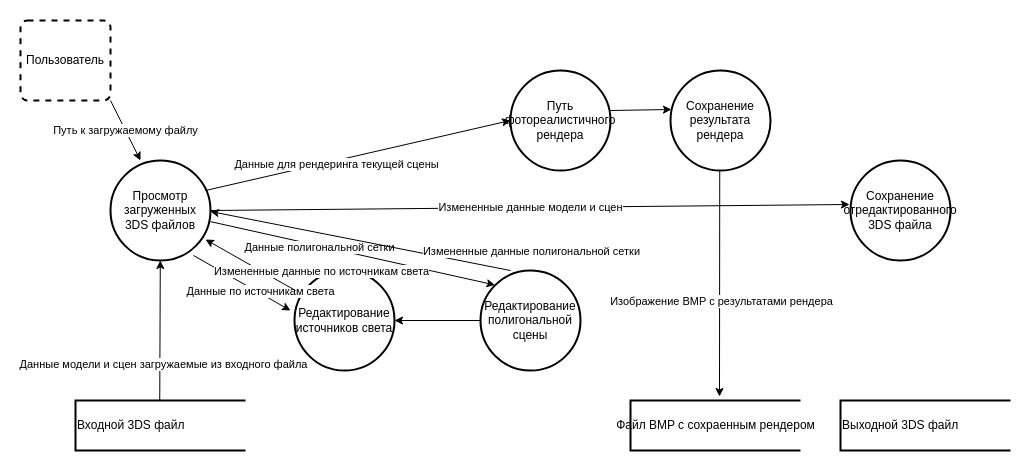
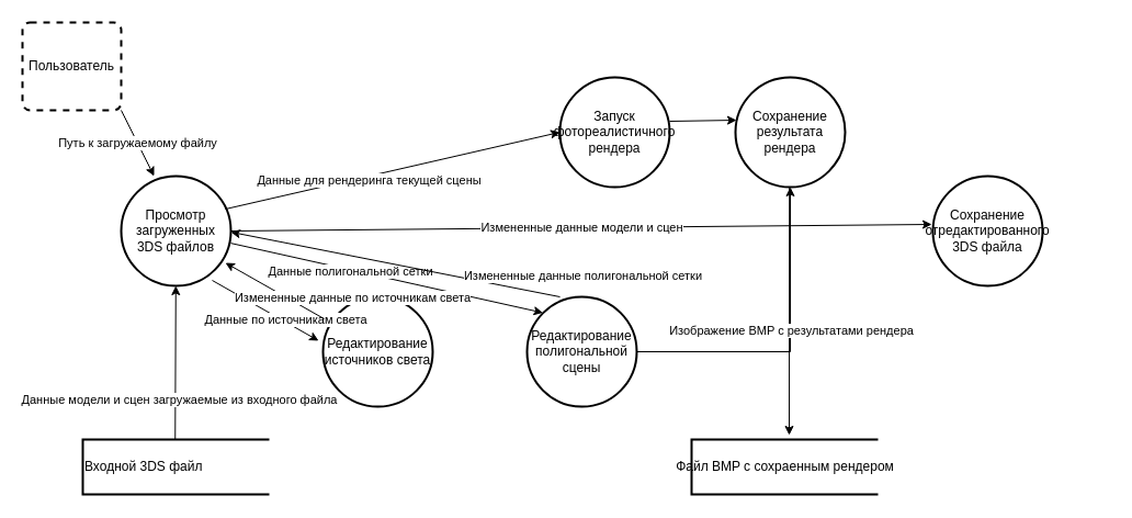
- <mxCell id="8" value="Путь фотореалистичного рендера" style="strokeWidth=2;html=1;shape=mxgraph.flowchart.start_2;whiteSpace=wrap;" vertex="1" parent="1"><mxGeometry x="510" y="70" width="100" height="100" as="geometry" /></mxCell>
+ <mxCell id="8" value="Запуск фотореалистичного рендера" style="strokeWidth=2;html=1;shape=mxgraph.flowchart.start_2;whiteSpace=wrap;" vertex="1" parent="1"><mxGeometry x="510" y="70" width="100" height="100" as="geometry" /></mxCell>
- <mxCell id="5" value="" style="edgeStyle=orthogonalEdgeStyle;rounded=0;orthogonalLoop=1;jettySize=auto;html=1;" edge="1" parent="1" source="6" target="7"><mxGeometry relative="1" as="geometry" /></mxCell>
+ <mxCell id="5" value="" style="edgeStyle=orthogonalEdgeStyle;rounded=0;orthogonalLoop=1;jettySize=auto;html=1;" edge="1" parent="1" source="6" target="10"><mxGeometry relative="1" as="geometry" /></mxCell>
- <mxCell id="12" value="Выходной 3DS файл" style="strokeWidth=2;html=1;shape=mxgraph.flowchart.annotation_1;align=left;pointerEvents=1;" vertex="1" parent="1"><mxGeometry x="840" y="400" width="170" height="50" as="geometry" /></mxCell>
